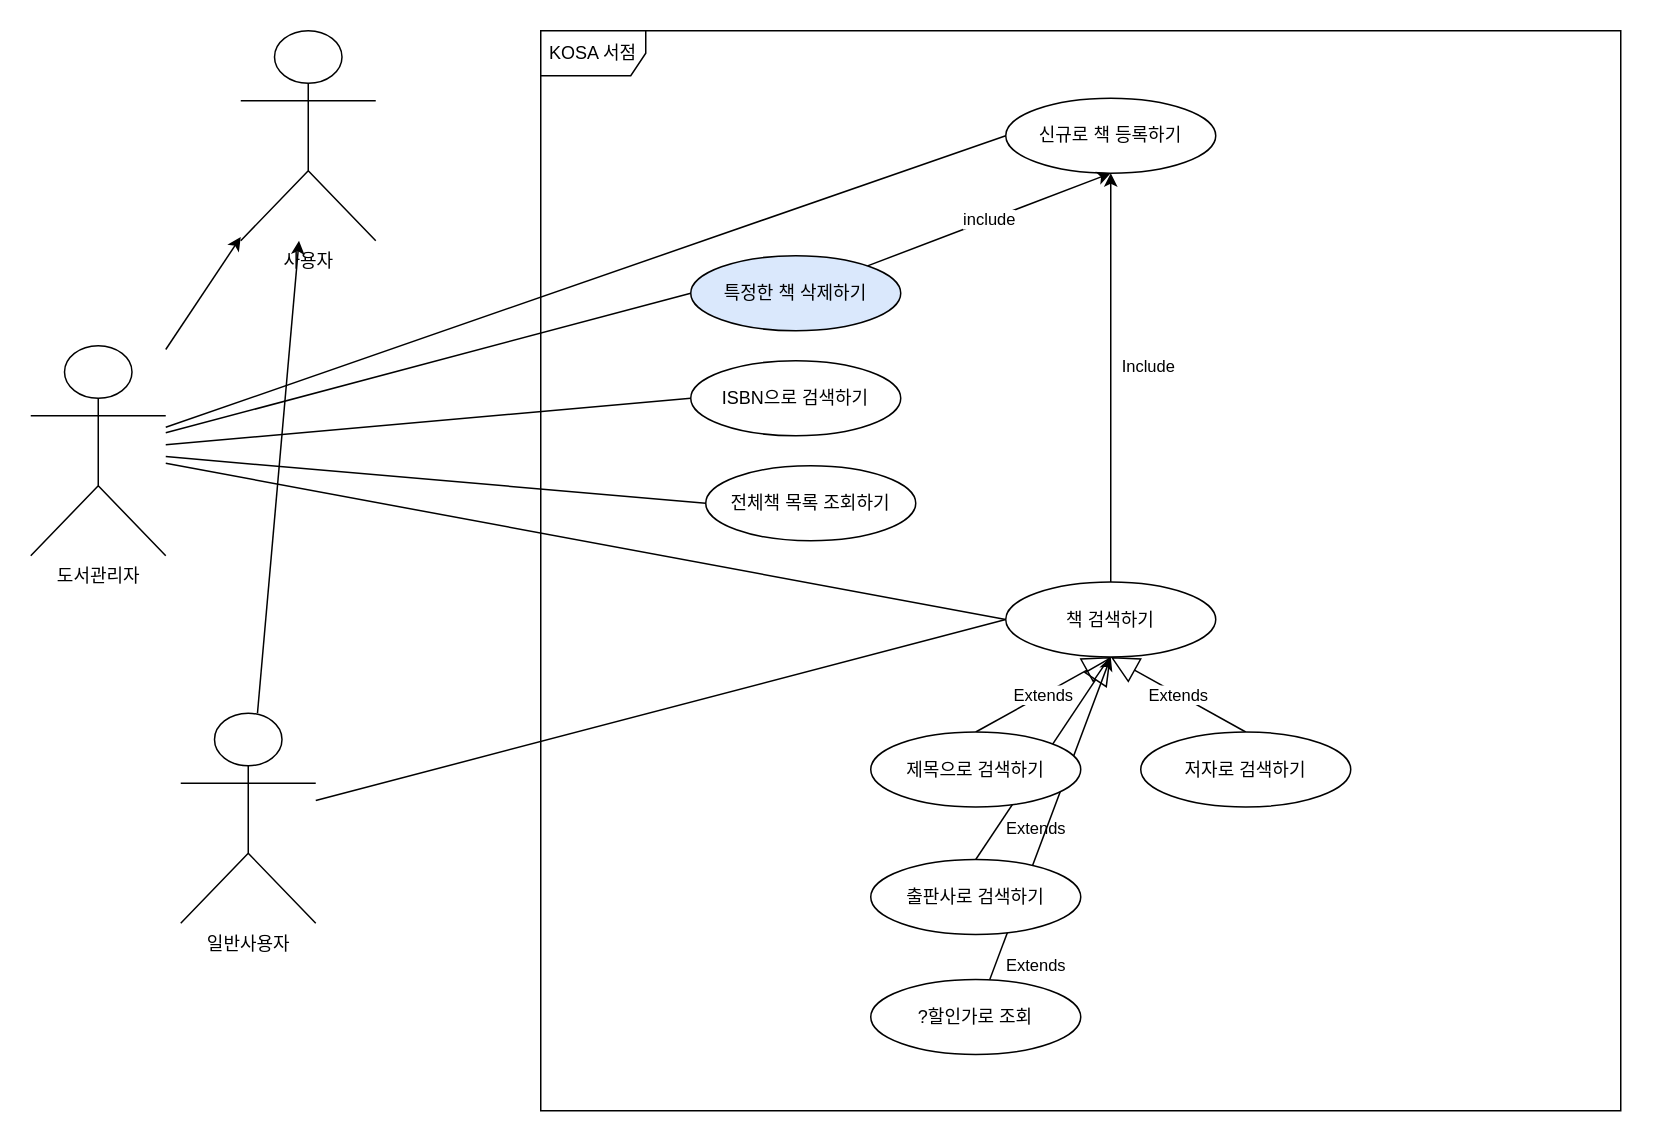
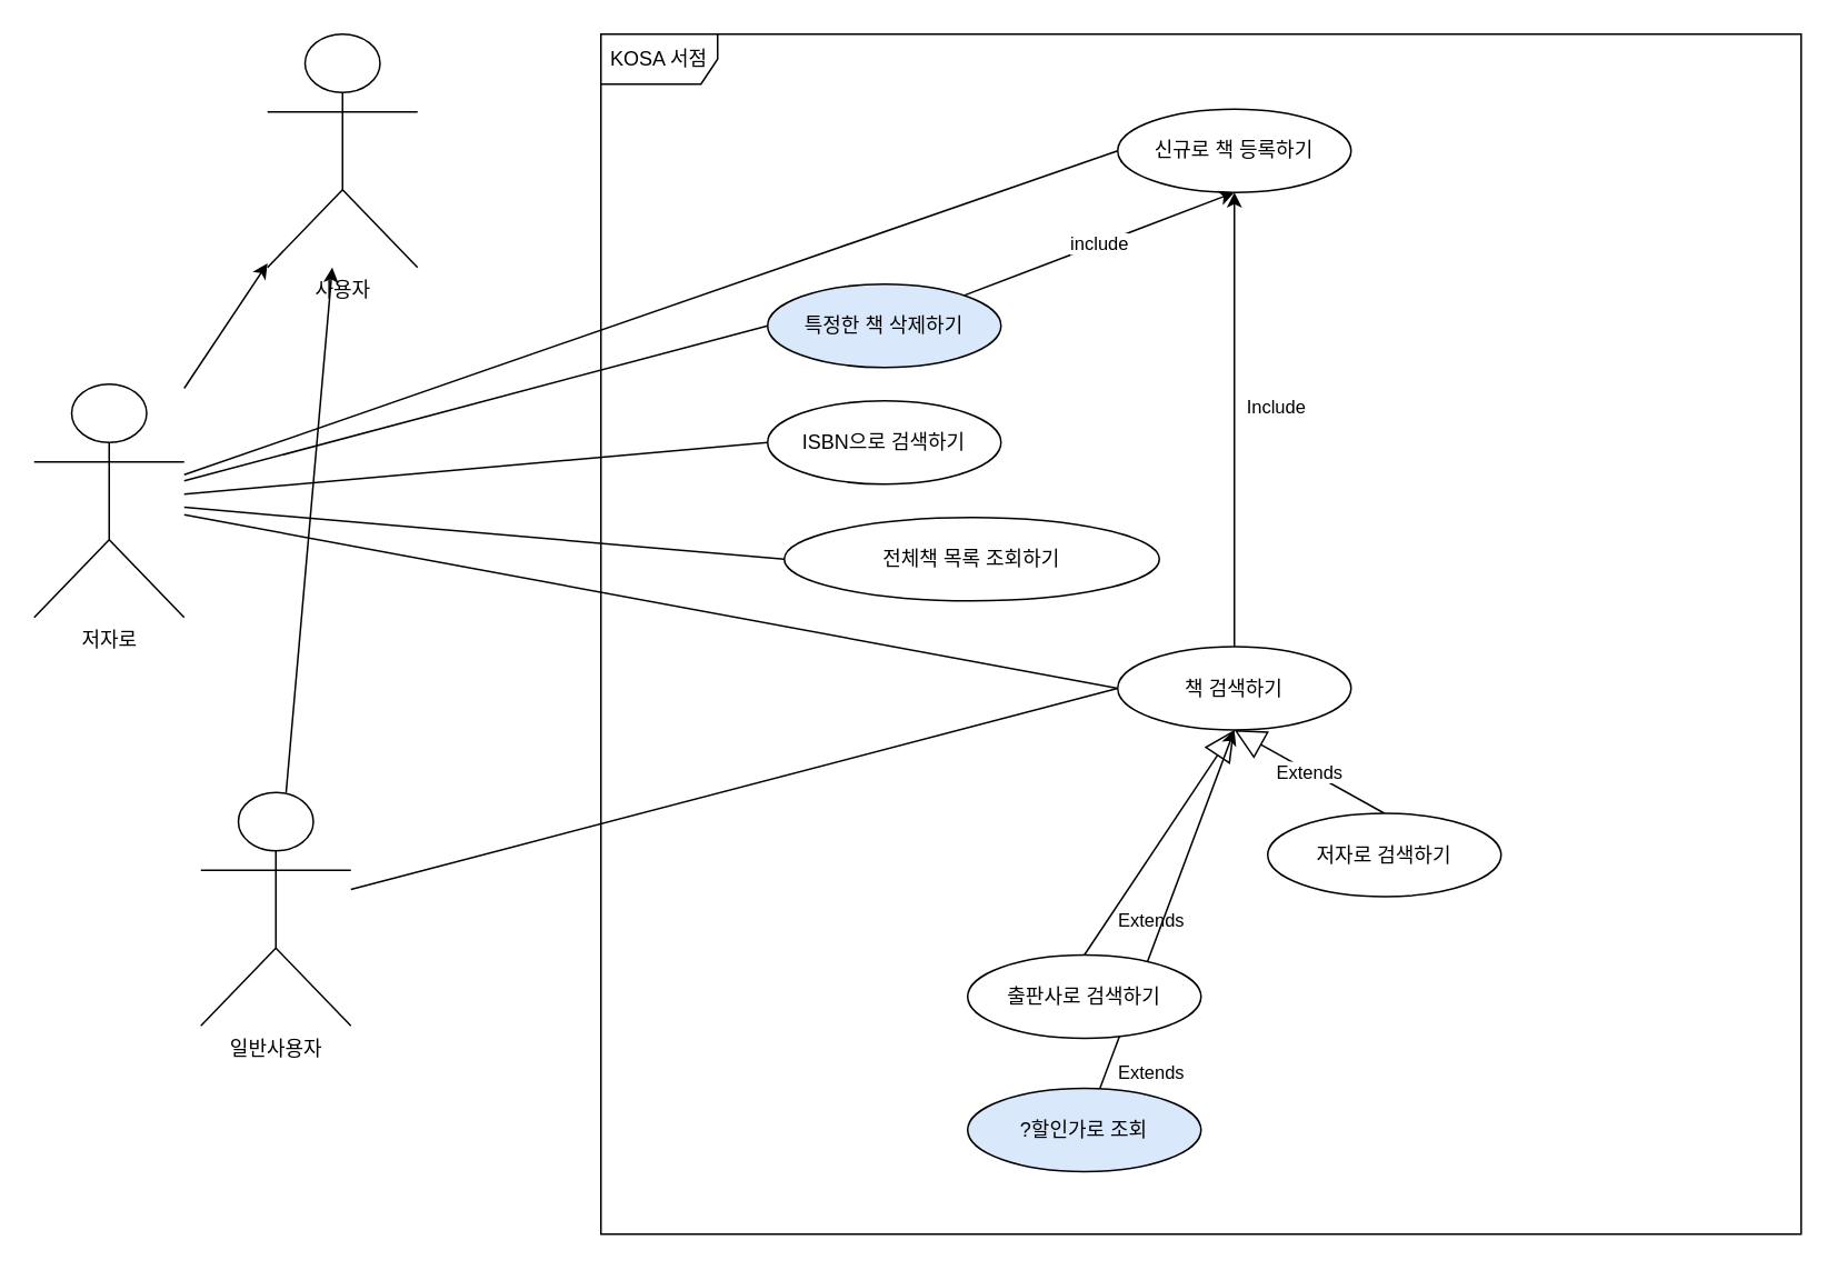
- <mxCell id="14" value="전체책 목록 조회하기" style="ellipse;whiteSpace=wrap;html=1;" vertex="1" parent="1"><mxGeometry x="470" y="310" width="140" height="50" as="geometry" /></mxCell>
+ <mxCell id="14" value="전체책 목록 조회하기" style="ellipse;whiteSpace=wrap;html=1;" vertex="1" parent="1"><mxGeometry x="470" y="310" width="225" height="50" as="geometry" /></mxCell>
- <mxCell id="27" value="도서관리자" style="shape=umlActor;verticalLabelPosition=bottom;verticalAlign=top;html=1;" vertex="1" parent="1"><mxGeometry x="20" y="230" width="90" height="140" as="geometry" /></mxCell>
+ <mxCell id="27" value="저자로" style="shape=umlActor;verticalLabelPosition=bottom;verticalAlign=top;html=1;" vertex="1" parent="1"><mxGeometry x="20" y="230" width="90" height="140" as="geometry" /></mxCell>
- <mxCell id="4" value="Extends" style="endArrow=block;endSize=16;endFill=0;html=1;rounded=0;exitX=0.5;exitY=0;exitDx=0;exitDy=0;entryX=0.5;entryY=1;entryDx=0;entryDy=0;" edge="1" parent="1" source="20" target="19"><mxGeometry x="-0.005" width="160" relative="1" as="geometry"><mxPoint x="400" y="657.5" as="sourcePoint" /><mxPoint x="560" y="657.5" as="targetPoint" /><mxPoint as="offset" /></mxGeometry></mxCell>
- <mxCell id="20" value="제목으로 검색하기" style="ellipse;whiteSpace=wrap;html=1;" vertex="1" parent="1"><mxGeometry x="580" y="487.5" width="140" height="50" as="geometry" /></mxCell>
- <mxCell id="12" value="?할인가로 조회" style="ellipse;whiteSpace=wrap;html=1;" vertex="1" parent="1"><mxGeometry x="580" y="652.5" width="140" height="50" as="geometry" /></mxCell>
+ <mxCell id="12" value="?할인가로 조회" style="ellipse;whiteSpace=wrap;html=1;fillColor=#dae8fc;" vertex="1" parent="1"><mxGeometry x="580" y="652.5" width="140" height="50" as="geometry" /></mxCell>
